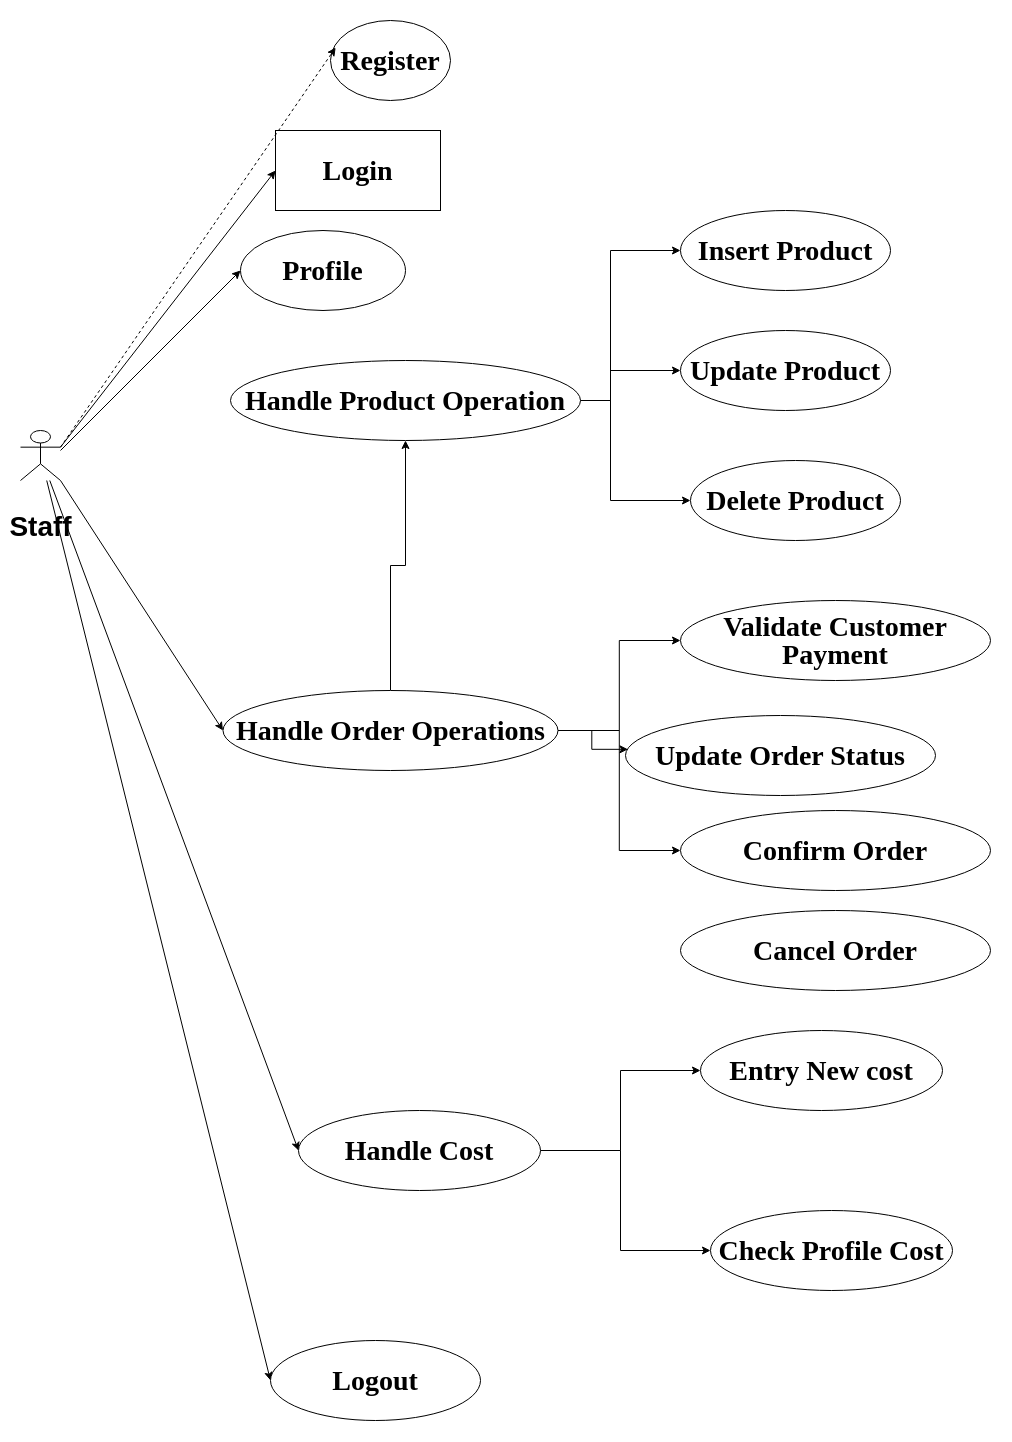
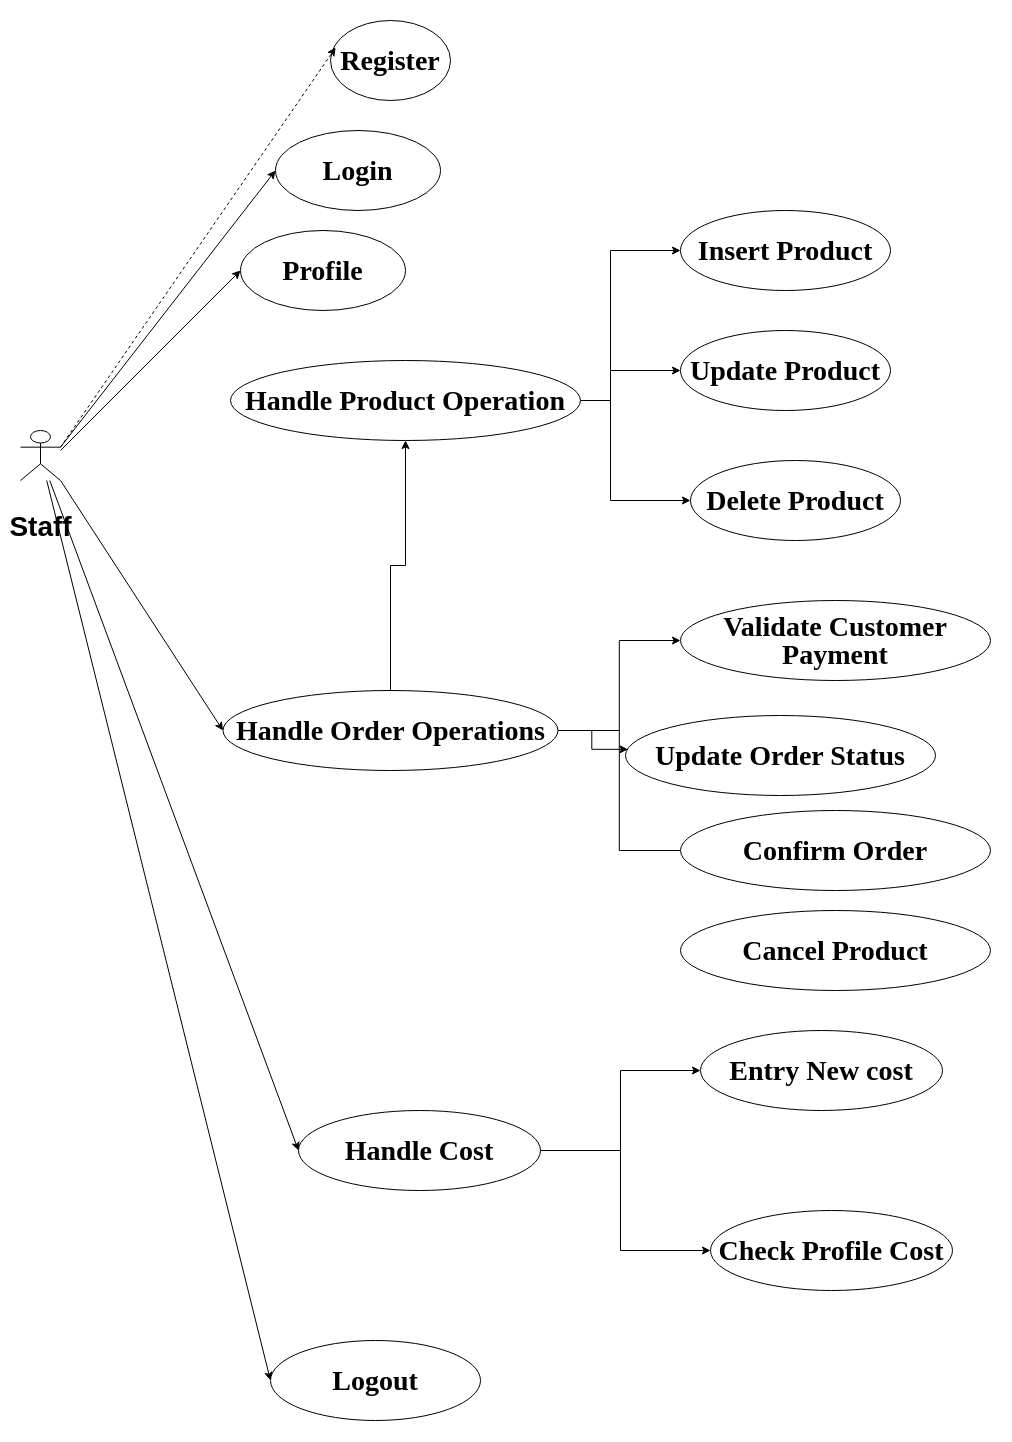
- <mxCell id="9" value="&lt;h1 style=&quot;line-height: 100%; font-size: 28px;&quot;&gt;&lt;font face=&quot;Times New Roman&quot; style=&quot;font-size: 28px;&quot;&gt;Login&lt;/font&gt;&lt;/h1&gt;" style="whiteSpace=wrap;html=1;fontSize=28;fontStyle=1;rounded=0;" vertex="1" parent="1"><mxGeometry x="275" y="130" width="165" height="80" as="geometry" /></mxCell>
+ <mxCell id="9" value="&lt;h1 style=&quot;line-height: 100%; font-size: 28px;&quot;&gt;&lt;font face=&quot;Times New Roman&quot; style=&quot;font-size: 28px;&quot;&gt;Login&lt;/font&gt;&lt;/h1&gt;" style="ellipse;whiteSpace=wrap;html=1;fontSize=28;fontStyle=1" vertex="1" parent="1"><mxGeometry x="275" y="130" width="165" height="80" as="geometry" /></mxCell>
- <mxCell id="13" style="edgeStyle=orthogonalEdgeStyle;rounded=0;orthogonalLoop=1;jettySize=auto;html=1;entryX=0;entryY=0.5;entryDx=0;entryDy=0;fontSize=28;fontStyle=1" edge="1" parent="1" source="15" target="27"><mxGeometry relative="1" as="geometry" /></mxCell>
+ <mxCell id="13" style="edgeStyle=orthogonalEdgeStyle;rounded=0;orthogonalLoop=1;jettySize=auto;html=1;entryX=0;entryY=0.5;entryDx=0;entryDy=0;fontSize=28;fontStyle=1;endArrow=none;" edge="1" parent="1" source="15" target="27"><mxGeometry relative="1" as="geometry" /></mxCell>
- <mxCell id="28" value="&lt;h1 style=&quot;line-height: 100%; font-size: 28px;&quot;&gt;&lt;font face=&quot;Times New Roman&quot; style=&quot;font-size: 28px;&quot;&gt;Cancel Order&lt;/font&gt;&lt;/h1&gt;" style="ellipse;whiteSpace=wrap;html=1;fontSize=28;fontStyle=1" vertex="1" parent="1"><mxGeometry x="680" y="910" width="310" height="80" as="geometry" /></mxCell>
+ <mxCell id="28" value="&lt;h1 style=&quot;line-height: 100%; font-size: 28px;&quot;&gt;&lt;font face=&quot;Times New Roman&quot; style=&quot;font-size: 28px;&quot;&gt;Cancel Product&lt;/font&gt;&lt;/h1&gt;" style="ellipse;whiteSpace=wrap;html=1;fontSize=28;fontStyle=1" vertex="1" parent="1"><mxGeometry x="680" y="910" width="310" height="80" as="geometry" /></mxCell>
